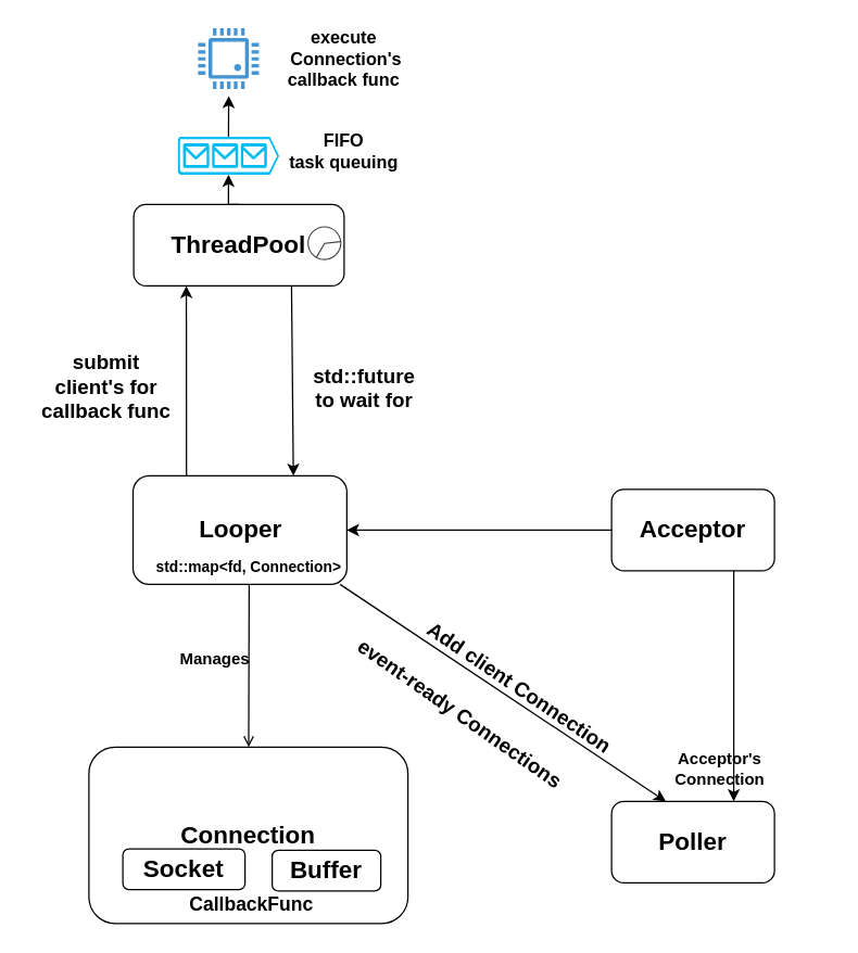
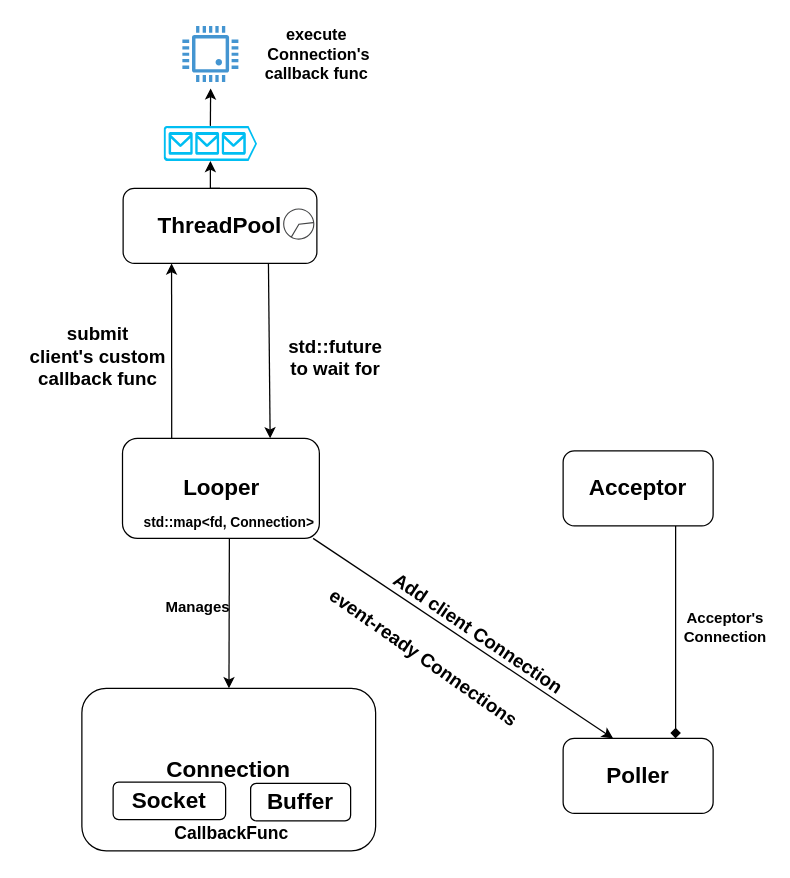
- <mxCell id="30" value="&lt;b&gt;FIFO &lt;br&gt;task queuing&lt;/b&gt;" style="text;html=1;strokeColor=none;fillColor=none;align=center;verticalAlign=middle;whiteSpace=wrap;rounded=0;fontSize=13;" vertex="1" parent="1"><mxGeometry x="208" y="96" width="90" height="30" as="geometry" /></mxCell>
- <mxCell id="16" value="&lt;b&gt;&lt;br&gt;submit&lt;br&gt;client's for callback func&lt;/b&gt;" style="text;html=1;strokeColor=none;fillColor=none;align=center;verticalAlign=middle;whiteSpace=wrap;rounded=0;fontSize=15;" vertex="1" parent="1"><mxGeometry x="20" y="260" width="116" height="30" as="geometry" /></mxCell>
+ <mxCell id="16" value="&lt;b&gt;&lt;br&gt;submit&lt;br&gt;client's custom callback func&lt;/b&gt;" style="text;html=1;strokeColor=none;fillColor=none;align=center;verticalAlign=middle;whiteSpace=wrap;rounded=0;fontSize=15;" vertex="1" parent="1"><mxGeometry x="20" y="260" width="116" height="30" as="geometry" /></mxCell>
- <mxCell id="3" style="edgeStyle=orthogonalEdgeStyle;rounded=0;orthogonalLoop=1;jettySize=auto;html=1;fontSize=15;" edge="1" parent="1" source="4" target="9"><mxGeometry relative="1" as="geometry" /></mxCell>
- <mxCell id="24" value="" style="endArrow=open;html=1;rounded=0;fontSize=12;exitX=0.5;exitY=1;exitDx=0;exitDy=0;" edge="1" parent="1" source="21" target="5"><mxGeometry width="50" height="50" relative="1" as="geometry"><mxPoint x="200" y="440" as="sourcePoint" /><mxPoint x="250" y="390" as="targetPoint" /></mxGeometry></mxCell>
+ <mxCell id="24" value="" style="endArrow=classic;html=1;rounded=0;fontSize=12;exitX=0.5;exitY=1;exitDx=0;exitDy=0;" edge="1" parent="1" source="21" target="5"><mxGeometry width="50" height="50" relative="1" as="geometry"><mxPoint x="200" y="440" as="sourcePoint" /><mxPoint x="250" y="390" as="targetPoint" /></mxGeometry></mxCell>
- <mxCell id="23" value="&lt;b&gt;&lt;font style=&quot;font-size: 12px;&quot;&gt;Acceptor's Connection&lt;/font&gt;&lt;/b&gt;" style="text;html=1;strokeColor=none;fillColor=none;align=center;verticalAlign=middle;whiteSpace=wrap;rounded=0;fontSize=10;" vertex="1" parent="1"><mxGeometry x="500" y="550.59" width="60" height="30" as="geometry" /></mxCell>
+ <mxCell id="23" value="&lt;b&gt;&lt;font style=&quot;font-size: 12px;&quot;&gt;Acceptor's Connection&lt;/font&gt;&lt;/b&gt;" style="text;html=1;strokeColor=none;fillColor=none;align=center;verticalAlign=middle;whiteSpace=wrap;rounded=0;fontSize=10;" vertex="1" parent="1"><mxGeometry x="550" y="485.59" width="60" height="30" as="geometry" /></mxCell>
- <mxCell id="22" value="" style="endArrow=classic;html=1;rounded=0;fontSize=10;entryX=0.75;entryY=0;entryDx=0;entryDy=0;exitX=0.75;exitY=1;exitDx=0;exitDy=0;" edge="1" parent="1" source="4" target="2"><mxGeometry width="50" height="50" relative="1" as="geometry"><mxPoint x="560" y="490" as="sourcePoint" /><mxPoint x="610" y="440" as="targetPoint" /></mxGeometry></mxCell>
+ <mxCell id="22" value="" style="endArrow=diamond;html=1;rounded=0;fontSize=10;entryX=0.75;entryY=0;entryDx=0;entryDy=0;exitX=0.75;exitY=1;exitDx=0;exitDy=0;" edge="1" parent="1" source="4" target="2"><mxGeometry width="50" height="50" relative="1" as="geometry"><mxPoint x="560" y="490" as="sourcePoint" /><mxPoint x="610" y="440" as="targetPoint" /></mxGeometry></mxCell>
